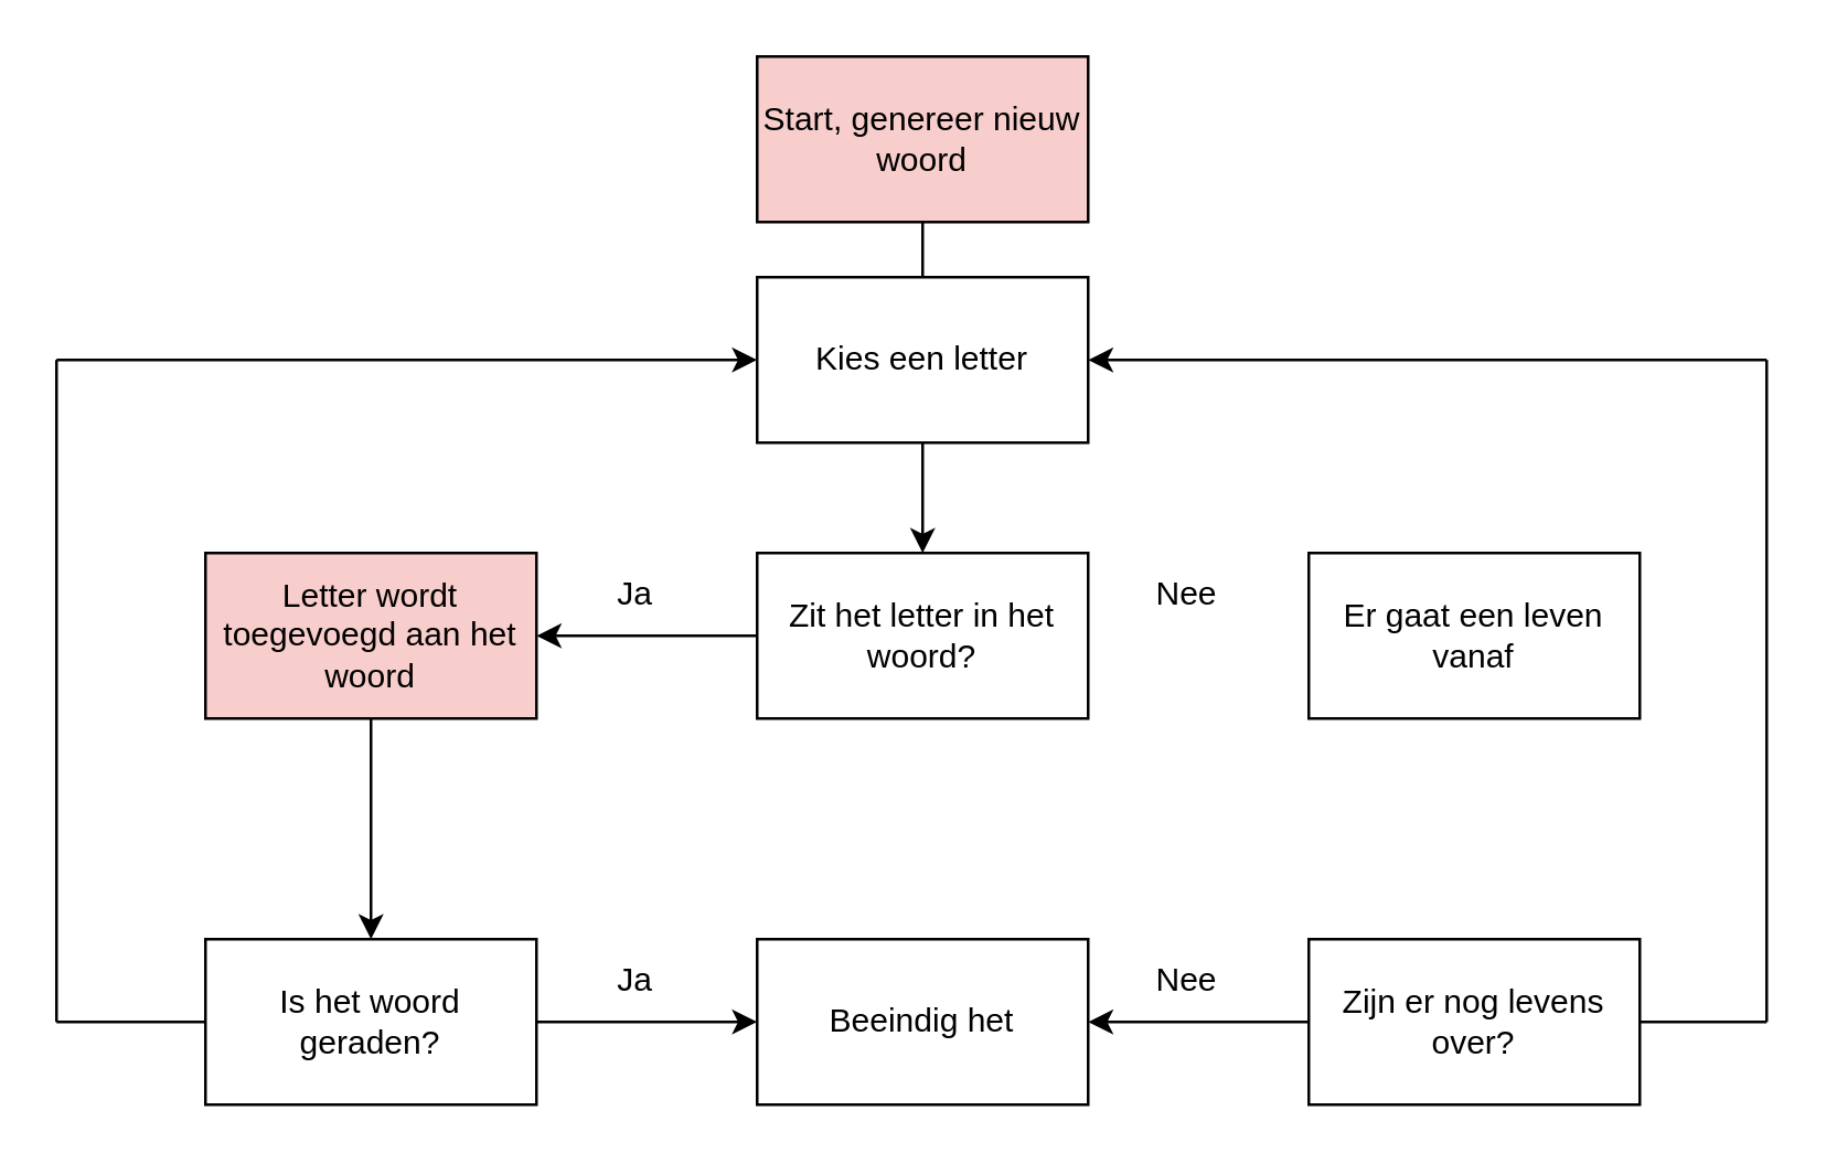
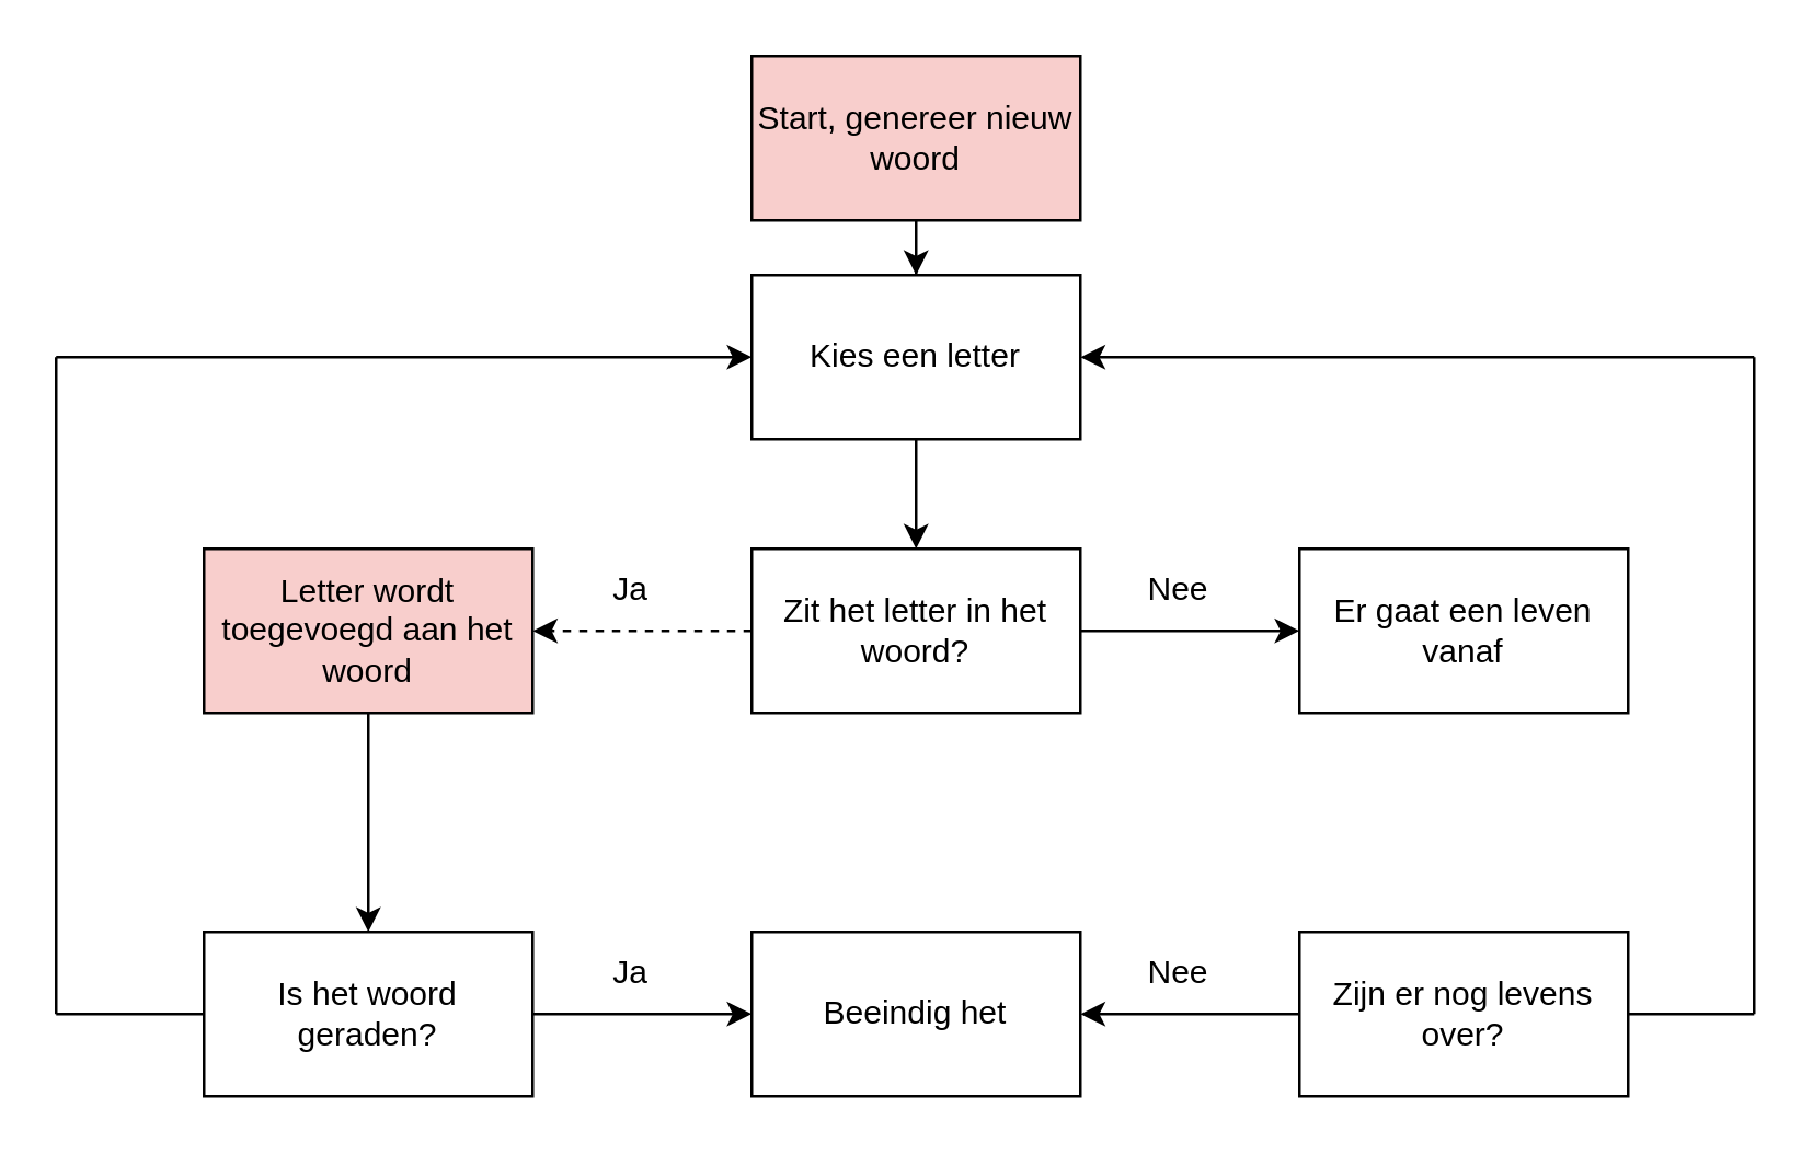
- <mxCell id="2" value="" style="edgeStyle=orthogonalEdgeStyle;rounded=0;orthogonalLoop=1;jettySize=auto;html=1;endArrow=none;" edge="1" parent="1" source="3" target="5"><mxGeometry relative="1" as="geometry" /></mxCell>
+ <mxCell id="2" value="" style="edgeStyle=orthogonalEdgeStyle;rounded=0;orthogonalLoop=1;jettySize=auto;html=1;" edge="1" parent="1" source="3" target="5"><mxGeometry relative="1" as="geometry" /></mxCell>
- <mxCell id="7" value="" style="edgeStyle=orthogonalEdgeStyle;rounded=0;orthogonalLoop=1;jettySize=auto;html=1;" edge="1" parent="1" source="8" target="12"><mxGeometry relative="1" as="geometry" /></mxCell>
+ <mxCell id="7" value="" style="edgeStyle=orthogonalEdgeStyle;rounded=0;orthogonalLoop=1;jettySize=auto;html=1;dashed=1;" edge="1" parent="1" source="8" target="12"><mxGeometry relative="1" as="geometry" /></mxCell>
+ <mxCell id="6" value="" style="edgeStyle=orthogonalEdgeStyle;rounded=0;orthogonalLoop=1;jettySize=auto;html=1;" edge="1" parent="1" source="8" target="9"><mxGeometry relative="1" as="geometry" /></mxCell>
